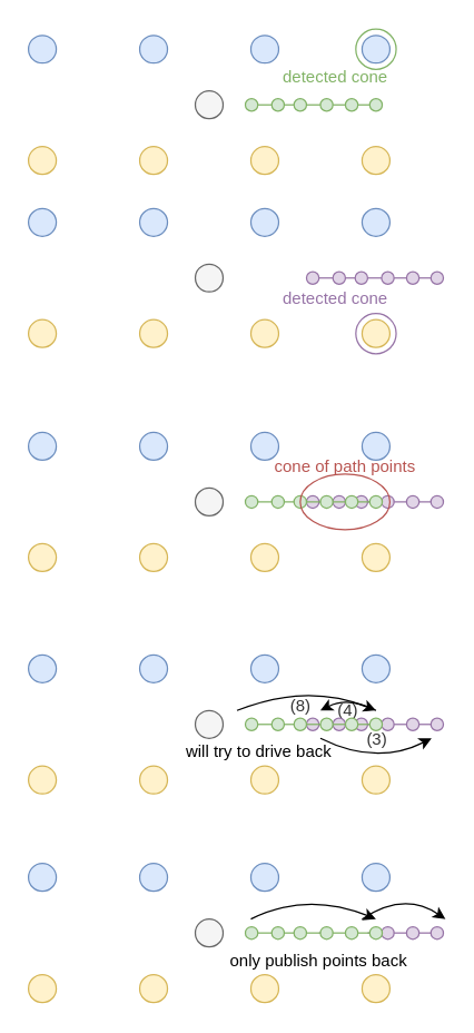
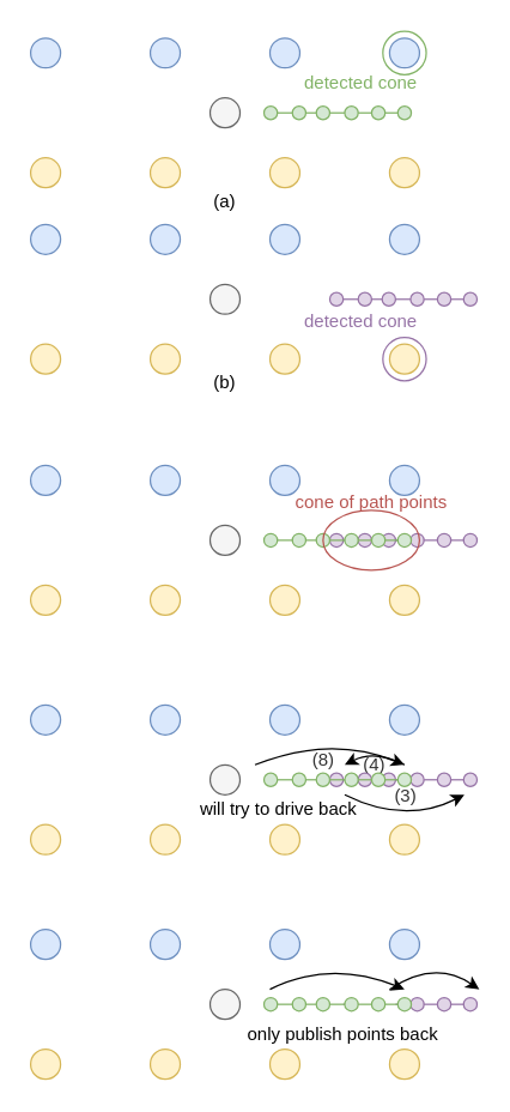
+ <mxCell id="152" value="(a)" style="text;html=1;strokeColor=none;fillColor=none;align=center;verticalAlign=middle;whiteSpace=wrap;rounded=0;fontColor=#000000;" vertex="1" parent="107"><mxGeometry x="100" y="99" width="60" height="30" as="geometry" /></mxCell>
+ <mxCell id="153" value="(b)" style="text;html=1;strokeColor=none;fillColor=none;align=center;verticalAlign=middle;whiteSpace=wrap;rounded=0;fontColor=#000000;" vertex="1" parent="107"><mxGeometry x="100" y="220" width="60" height="30" as="geometry" /></mxCell>
